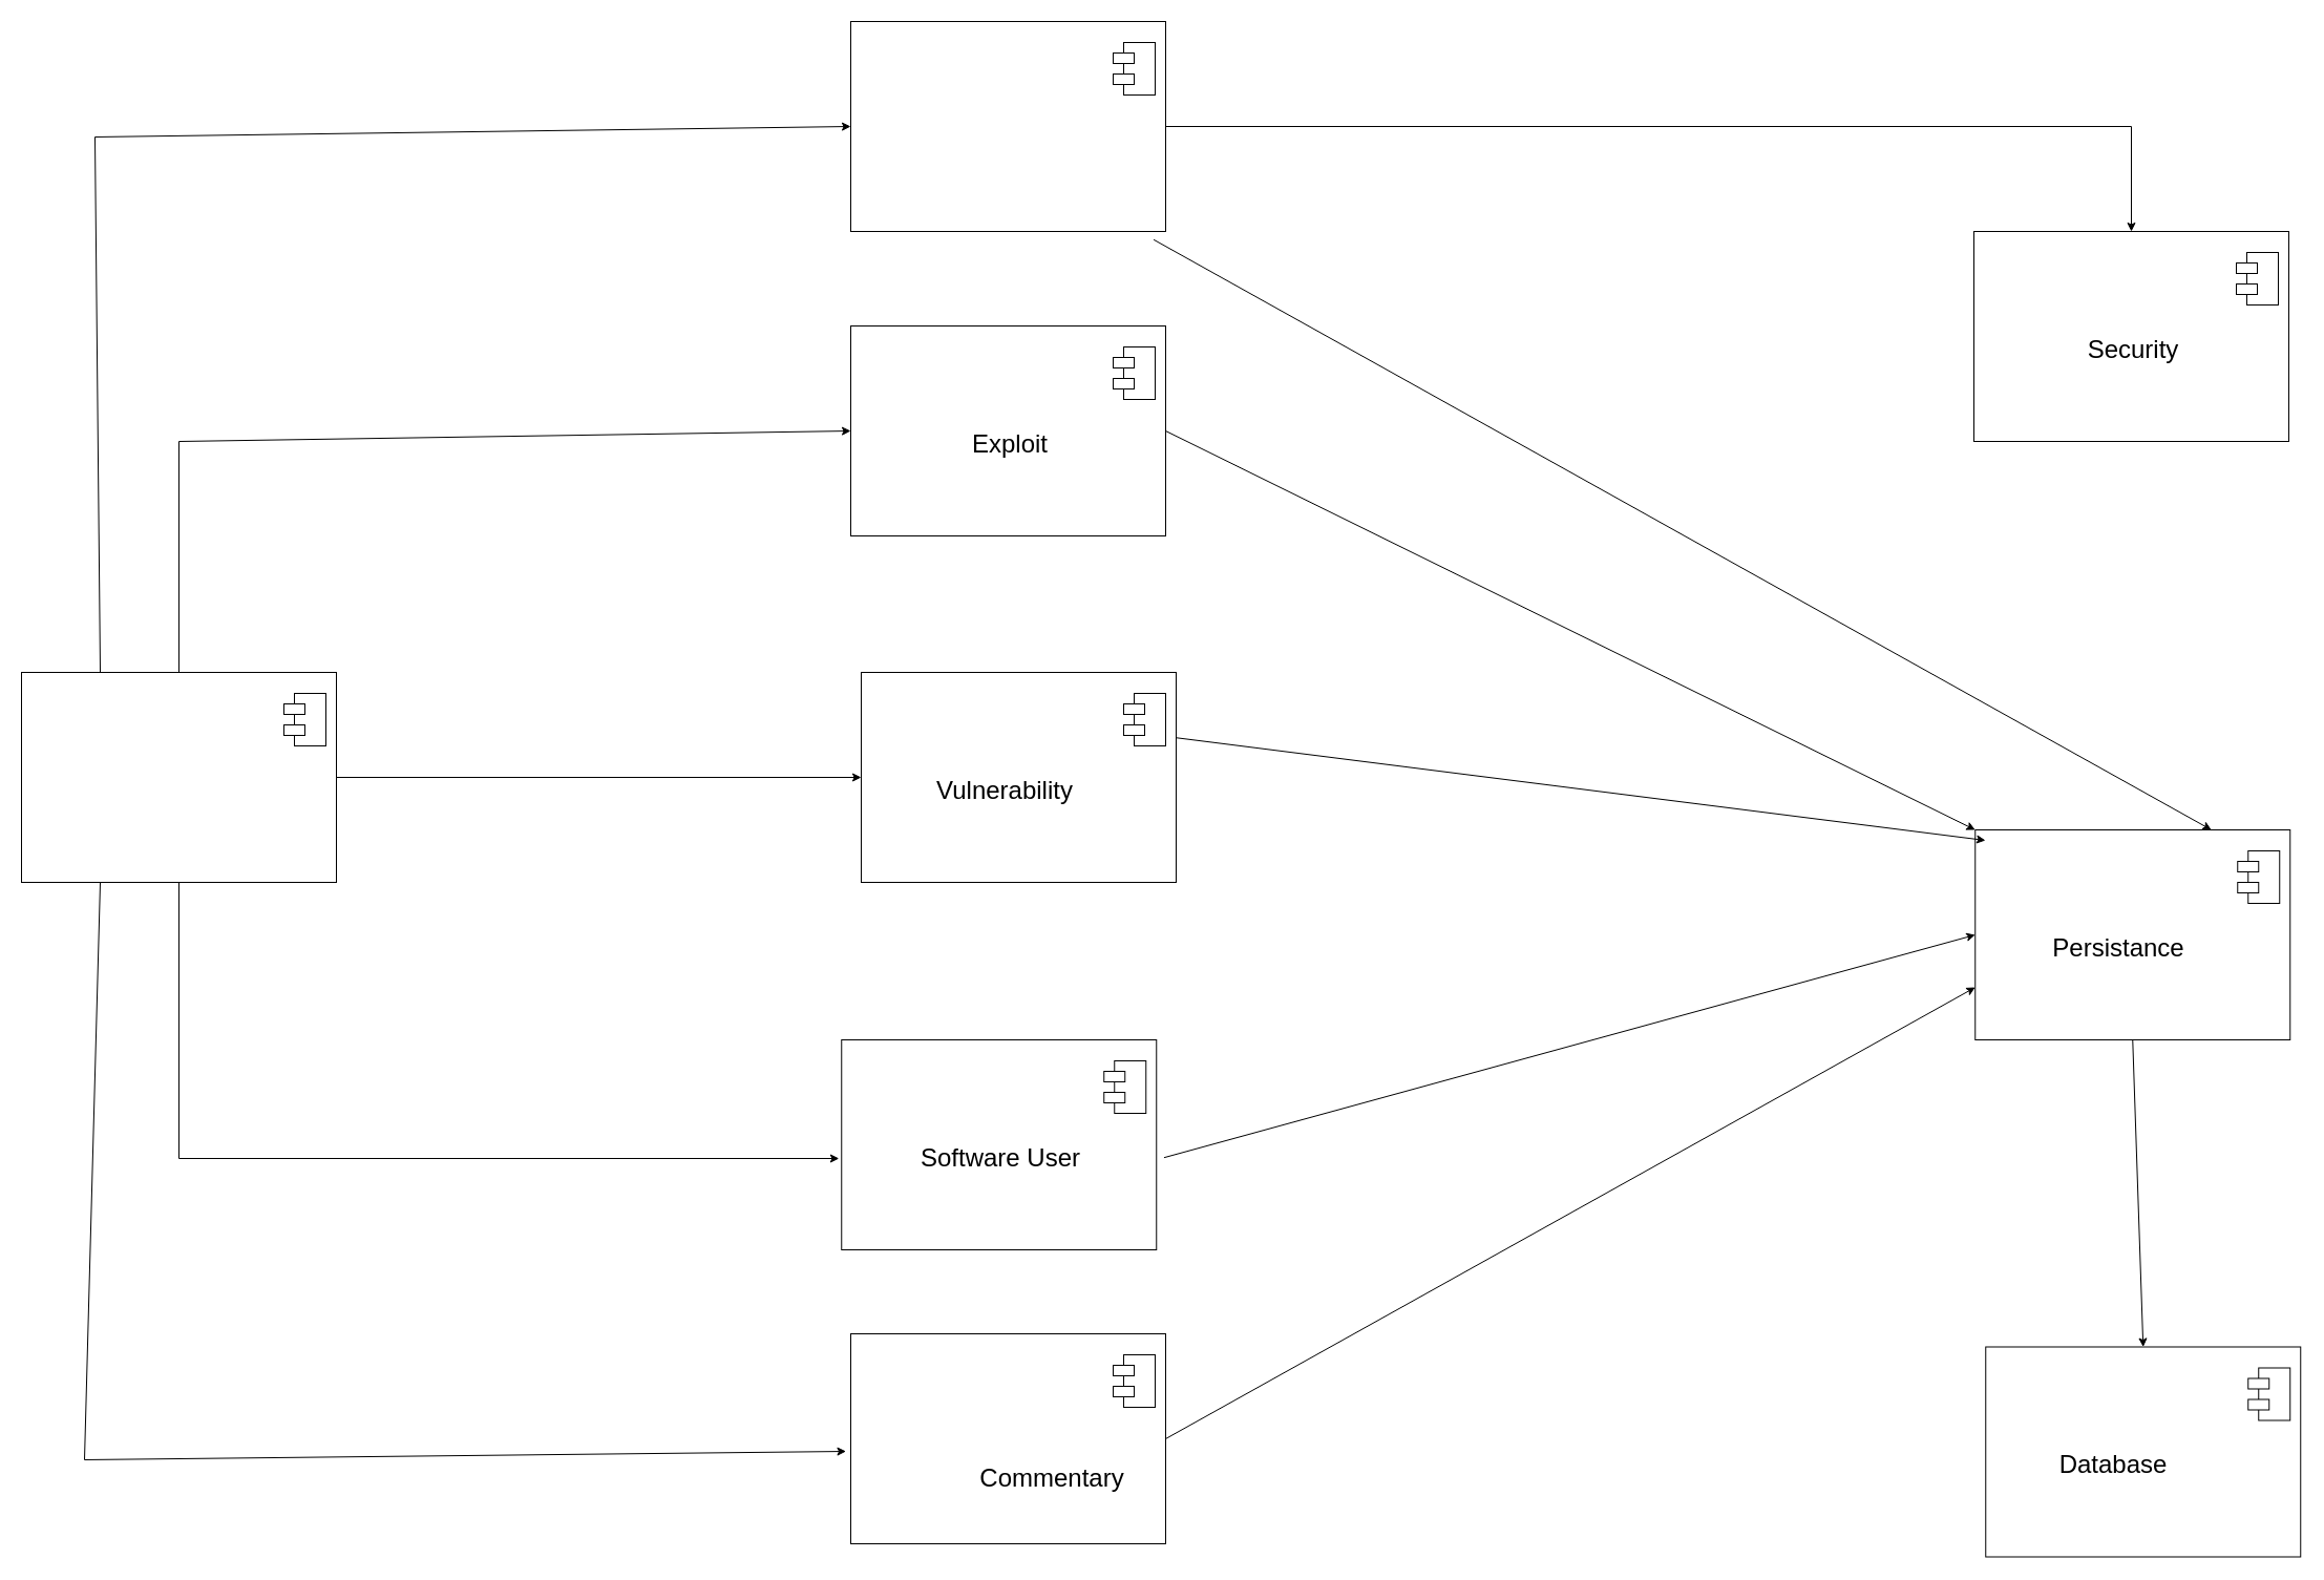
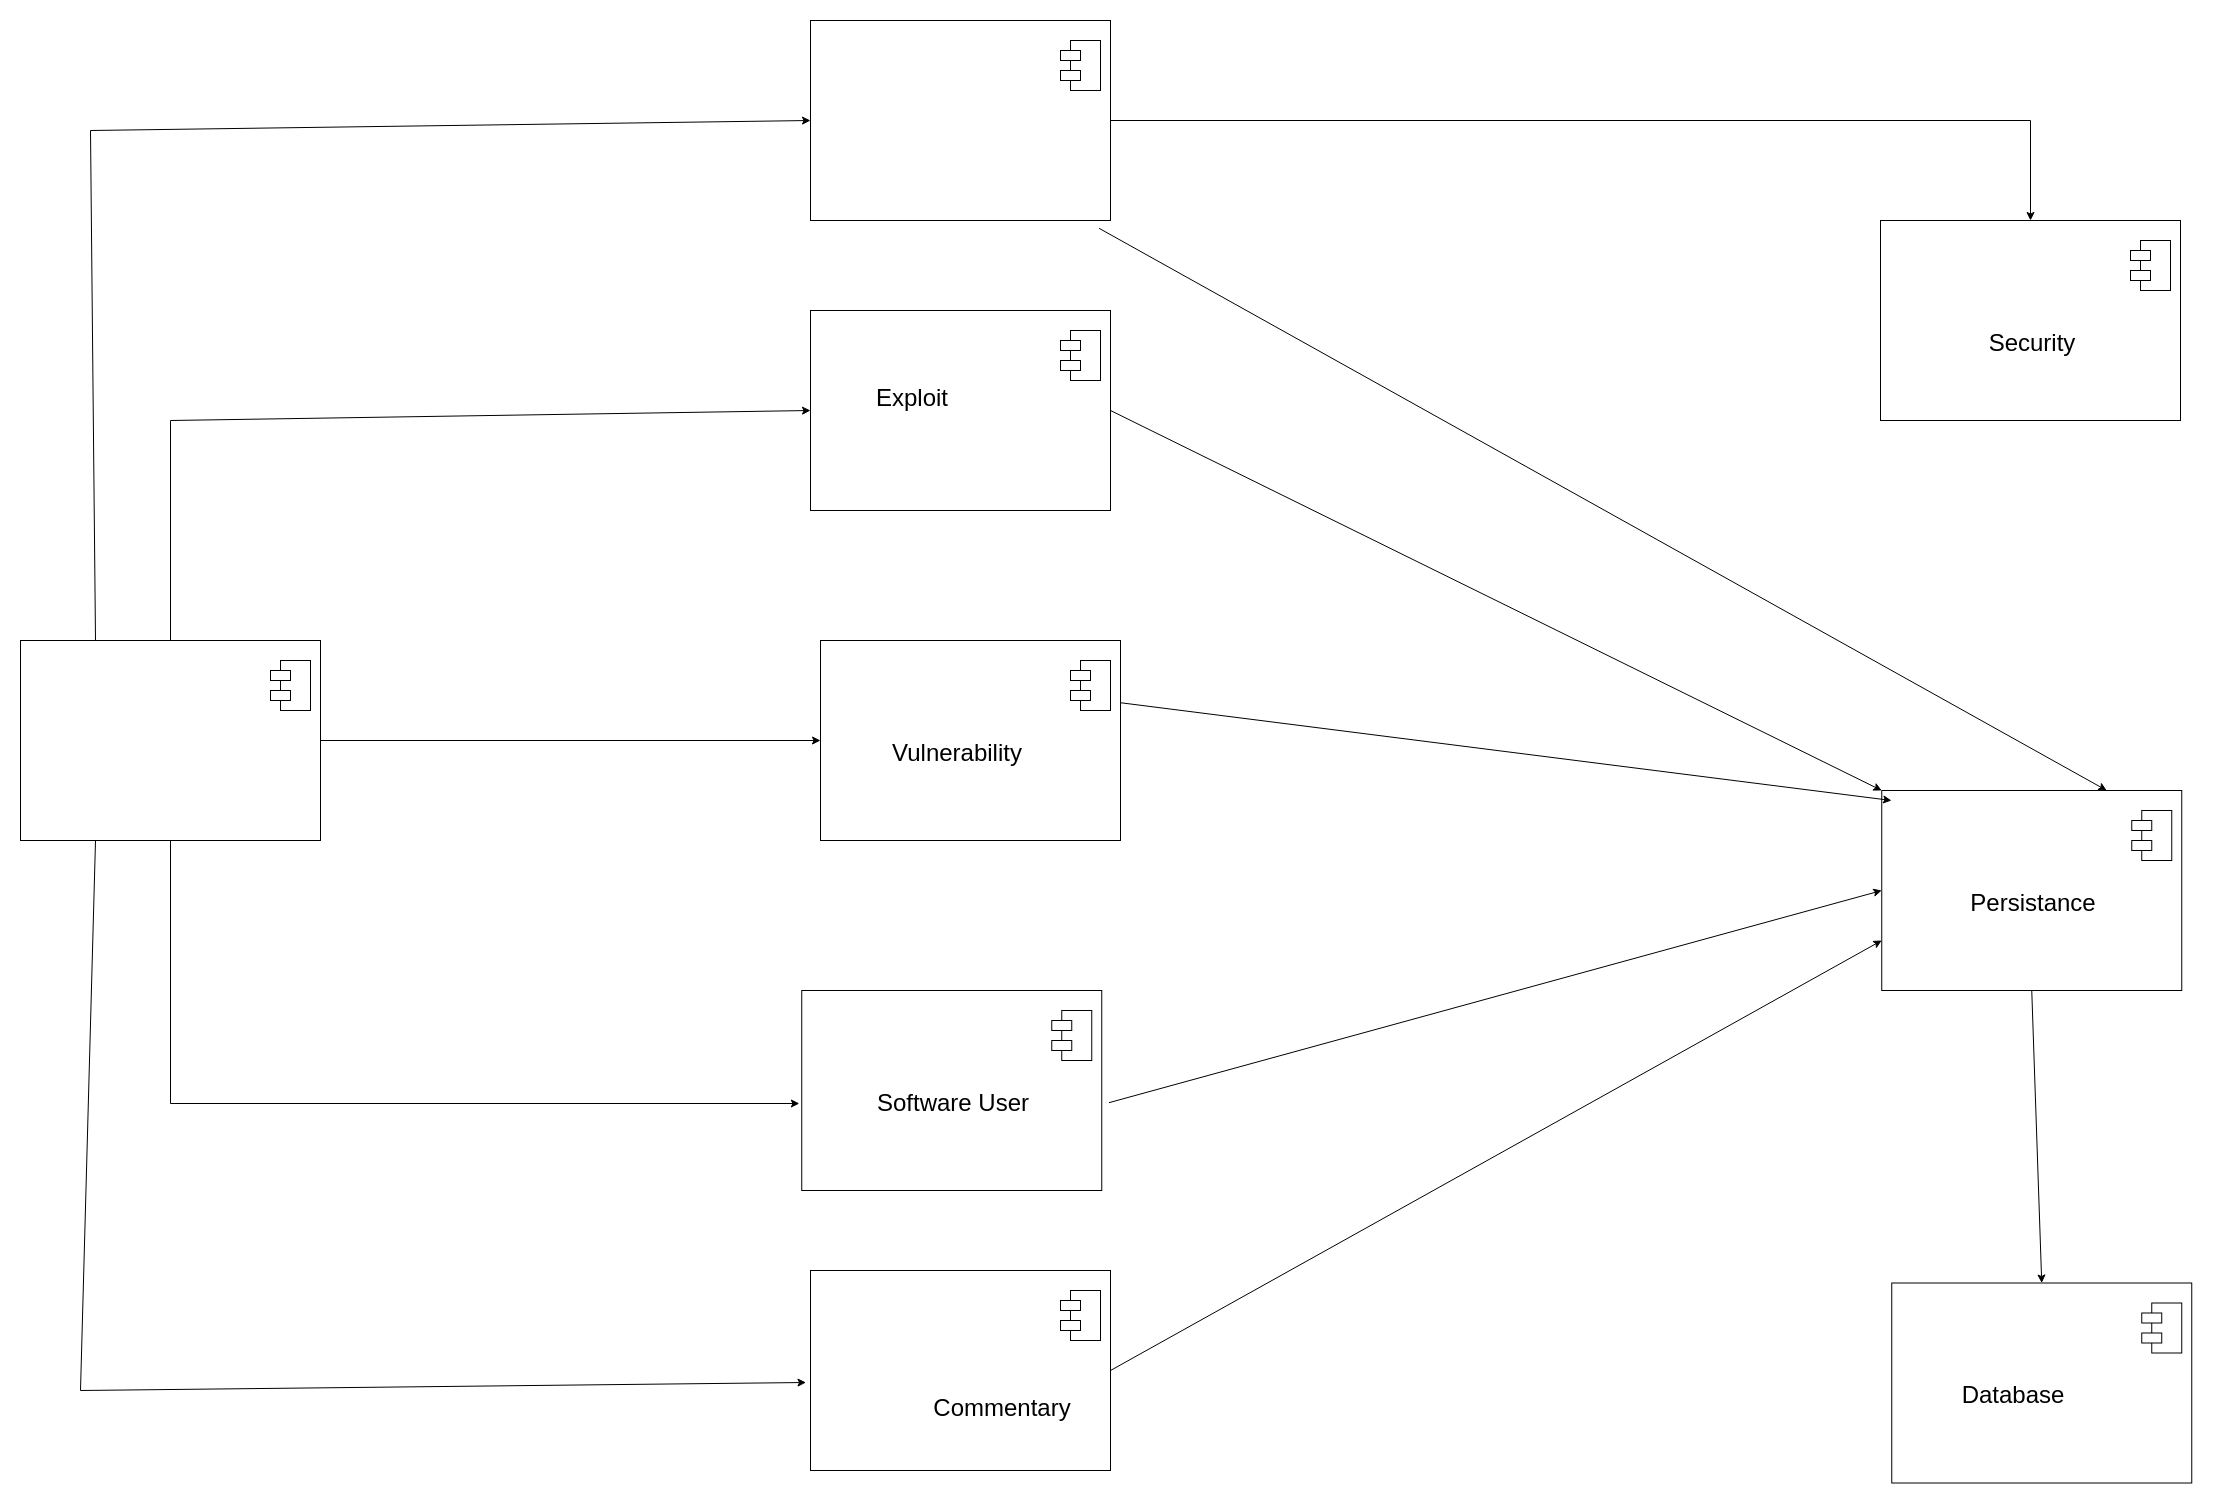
- <mxCell id="39" value="&lt;font style=&quot;font-size: 24px;&quot;&gt;Security&lt;/font&gt;" style="text;html=1;align=center;verticalAlign=middle;whiteSpace=wrap;rounded=0;" vertex="1" parent="1"><mxGeometry x="1932.5" y="280" width="197.5" height="105" as="geometry" /></mxCell>
+ <mxCell id="39" value="&lt;font style=&quot;font-size: 24px;&quot;&gt;Security&lt;/font&gt;" style="text;html=1;align=center;verticalAlign=middle;whiteSpace=wrap;rounded=0;" vertex="1" parent="1"><mxGeometry x="1932.5" y="290" width="197.5" height="105" as="geometry" /></mxCell>
- <mxCell id="14" value="&lt;font style=&quot;font-size: 24px;&quot;&gt;Exploit&lt;/font&gt;" style="text;html=1;align=center;verticalAlign=middle;whiteSpace=wrap;rounded=0;" vertex="1" parent="1"><mxGeometry x="862.5" y="370" width="197.5" height="105" as="geometry" /></mxCell>
+ <mxCell id="14" value="&lt;font style=&quot;font-size: 24px;&quot;&gt;Exploit&lt;/font&gt;" style="text;html=1;align=center;verticalAlign=middle;whiteSpace=wrap;rounded=0;" vertex="1" parent="1"><mxGeometry x="812.5" y="345" width="197.5" height="105" as="geometry" /></mxCell>
- <mxCell id="44" value="&lt;font style=&quot;font-size: 24px;&quot;&gt;Persistance&lt;/font&gt;" style="text;html=1;align=center;verticalAlign=middle;whiteSpace=wrap;rounded=0;" vertex="1" parent="1"><mxGeometry x="1918.75" y="850" width="197.5" height="105" as="geometry" /></mxCell>
+ <mxCell id="44" value="&lt;font style=&quot;font-size: 24px;&quot;&gt;Persistance&lt;/font&gt;" style="text;html=1;align=center;verticalAlign=middle;whiteSpace=wrap;rounded=0;" vertex="1" parent="1"><mxGeometry x="1933.75" y="850" width="197.5" height="105" as="geometry" /></mxCell>
